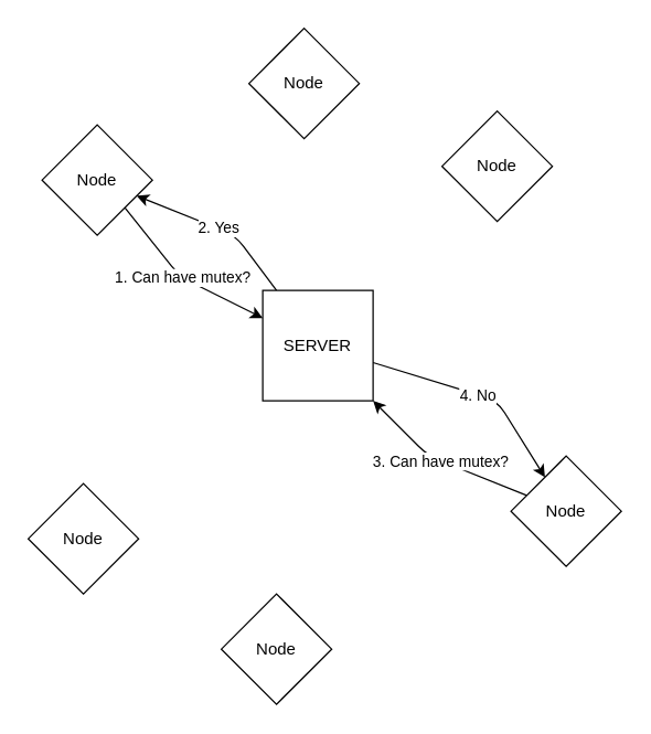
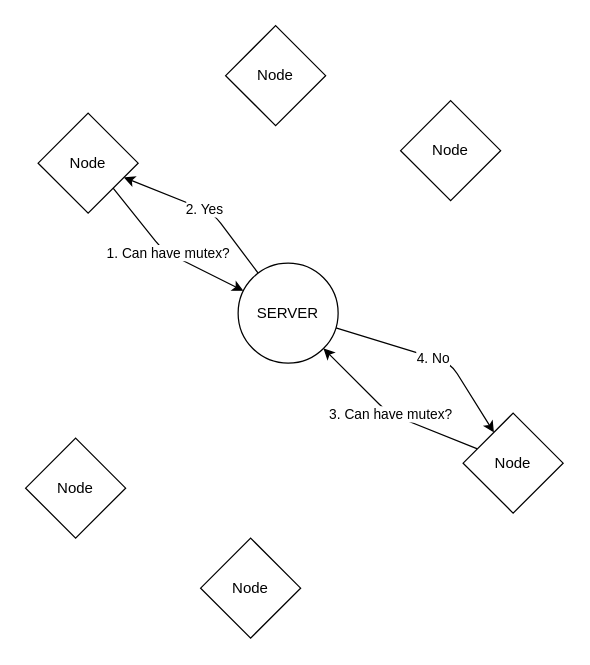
- <mxCell id="4" value="SERVER" style="whiteSpace=wrap;html=1;aspect=fixed;rounded=0;" vertex="1" parent="1"><mxGeometry x="190" y="210" width="80" height="80" as="geometry" /></mxCell>
+ <mxCell id="4" value="SERVER" style="ellipse;whiteSpace=wrap;html=1;aspect=fixed;" vertex="1" parent="1"><mxGeometry x="190" y="210" width="80" height="80" as="geometry" /></mxCell>
